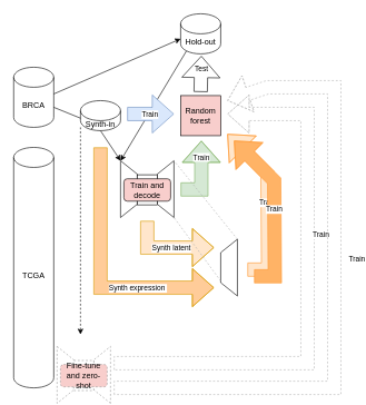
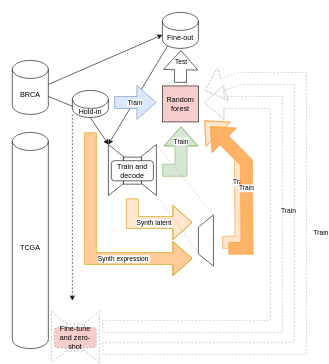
- <mxCell id="4" value="Hold-out" style="shape=cylinder3;whiteSpace=wrap;html=1;boundedLbl=1;backgroundOutline=1;size=15;" parent="1" vertex="1"><mxGeometry x="270" y="20" width="60" height="60" as="geometry" /></mxCell>
+ <mxCell id="4" value="Fine-out" style="shape=cylinder3;whiteSpace=wrap;html=1;boundedLbl=1;backgroundOutline=1;size=15;" parent="1" vertex="1"><mxGeometry x="270" y="20" width="60" height="60" as="geometry" /></mxCell>
- <mxCell id="5" value="Synth-in" style="shape=cylinder3;whiteSpace=wrap;html=1;boundedLbl=1;backgroundOutline=1;size=15;" parent="1" vertex="1"><mxGeometry x="120" y="150" width="60" height="45" as="geometry" /></mxCell>
+ <mxCell id="5" value="Hold-in" style="shape=cylinder3;whiteSpace=wrap;html=1;boundedLbl=1;backgroundOutline=1;size=15;" parent="1" vertex="1"><mxGeometry x="120" y="150" width="60" height="45" as="geometry" /></mxCell>
- <mxCell id="17" value="Train and decode" style="rounded=1;whiteSpace=wrap;html=1;fillColor=#f8cecc;" parent="12" vertex="1"><mxGeometry x="5" y="27" width="70" height="33.5" as="geometry" /></mxCell>
+ <mxCell id="17" value="Train and decode" style="rounded=1;whiteSpace=wrap;html=1;" parent="12" vertex="1"><mxGeometry x="5" y="27" width="70" height="33.5" as="geometry" /></mxCell>
